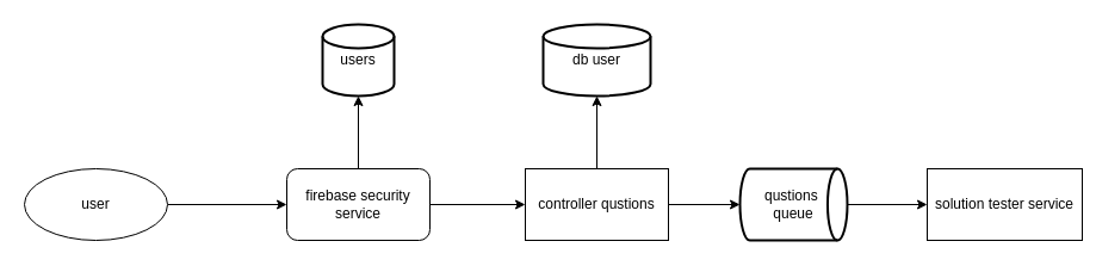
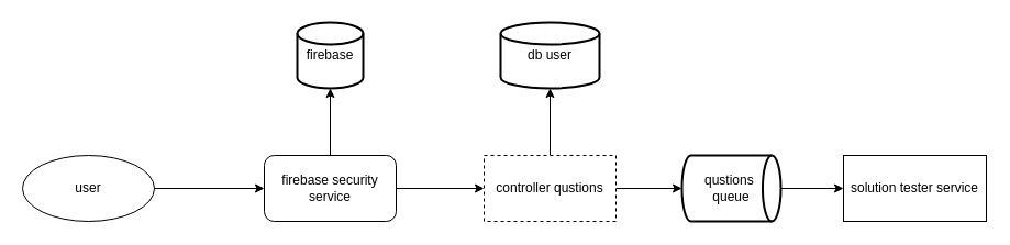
- <mxCell id="11" value="users" style="strokeWidth=2;html=1;shape=mxgraph.flowchart.database;whiteSpace=wrap;" parent="1" vertex="1"><mxGeometry x="270" y="20" width="60" height="60" as="geometry" /></mxCell>
+ <mxCell id="11" value="firebase" style="strokeWidth=2;html=1;shape=mxgraph.flowchart.database;whiteSpace=wrap;" parent="1" vertex="1"><mxGeometry x="270" y="20" width="60" height="60" as="geometry" /></mxCell>
- <mxCell id="10" value="controller qustions" style="rounded=0;whiteSpace=wrap;html=1;" parent="1" vertex="1"><mxGeometry x="440" y="141" width="120" height="60" as="geometry" /></mxCell>
+ <mxCell id="10" value="controller qustions" style="rounded=0;whiteSpace=wrap;html=1;dashed=1;" parent="1" vertex="1"><mxGeometry x="440" y="141" width="120" height="60" as="geometry" /></mxCell>
- <mxCell id="2" value="solution tester service" style="rounded=0;whiteSpace=wrap;html=1;" parent="1" vertex="1"><mxGeometry x="777" y="141" width="130" height="60" as="geometry" /></mxCell>
+ <mxCell id="2" value="solution tester service" style="rounded=0;whiteSpace=wrap;html=1;" parent="1" vertex="1"><mxGeometry x="767" y="141" width="130" height="60" as="geometry" /></mxCell>
